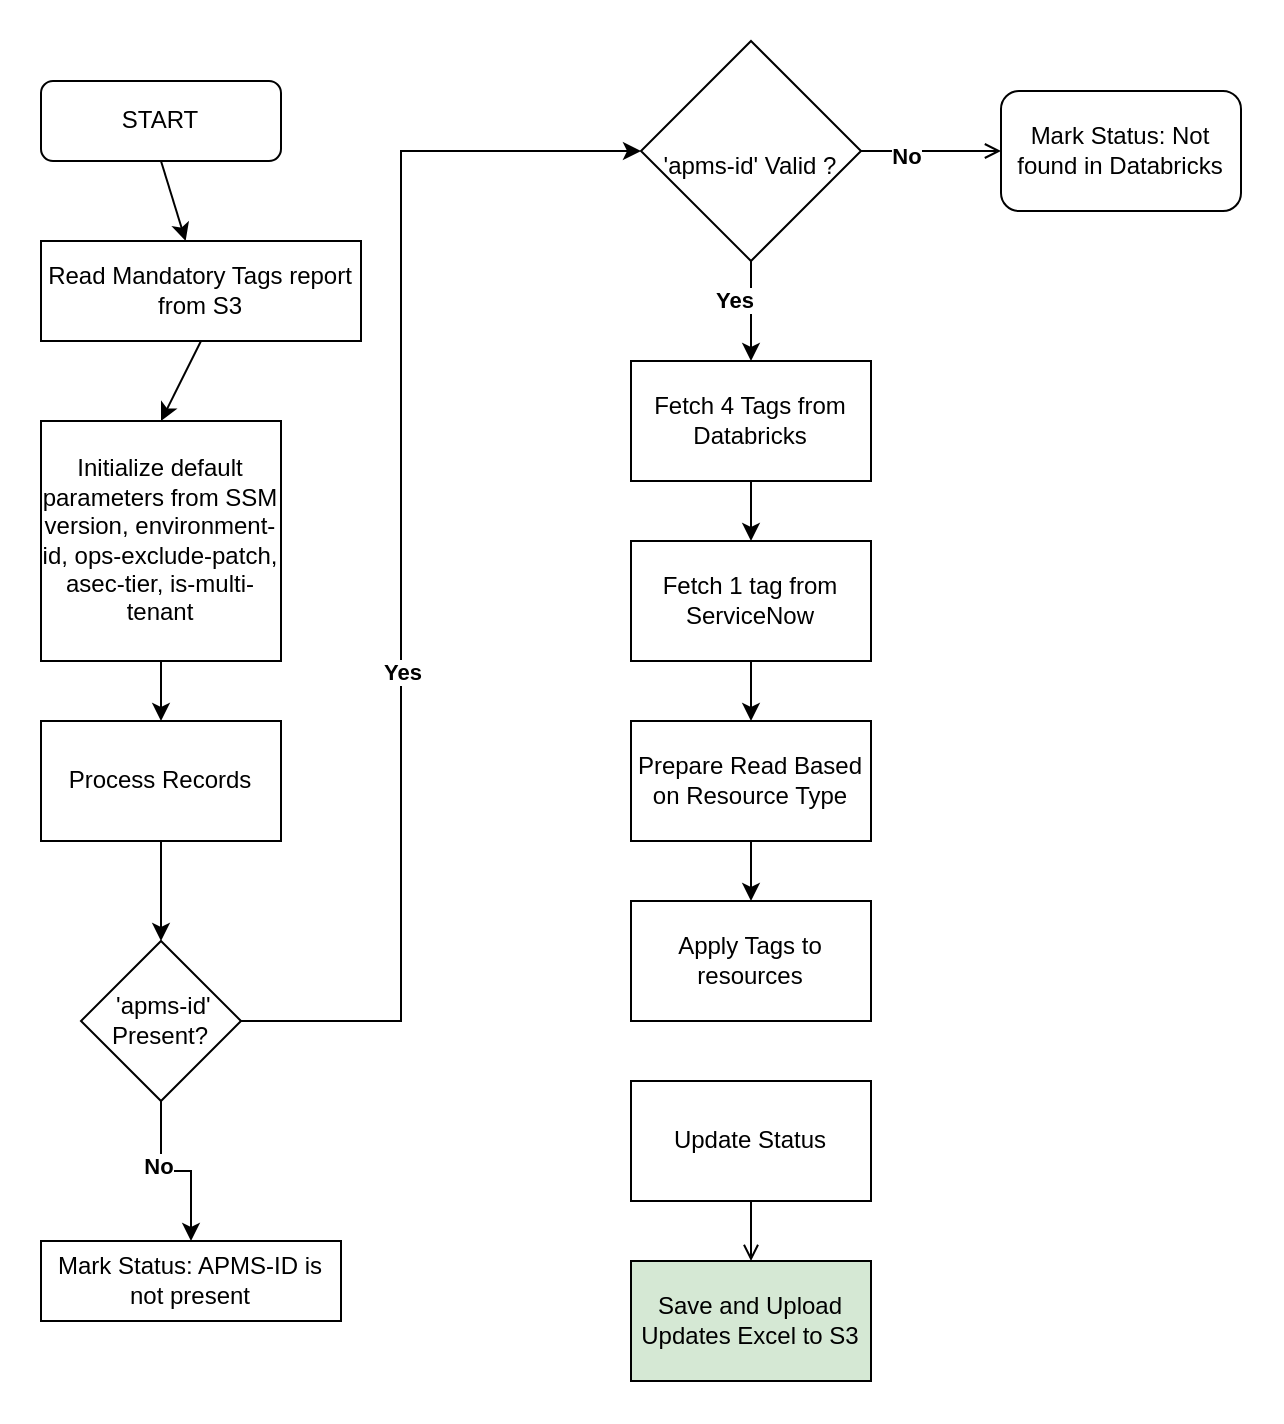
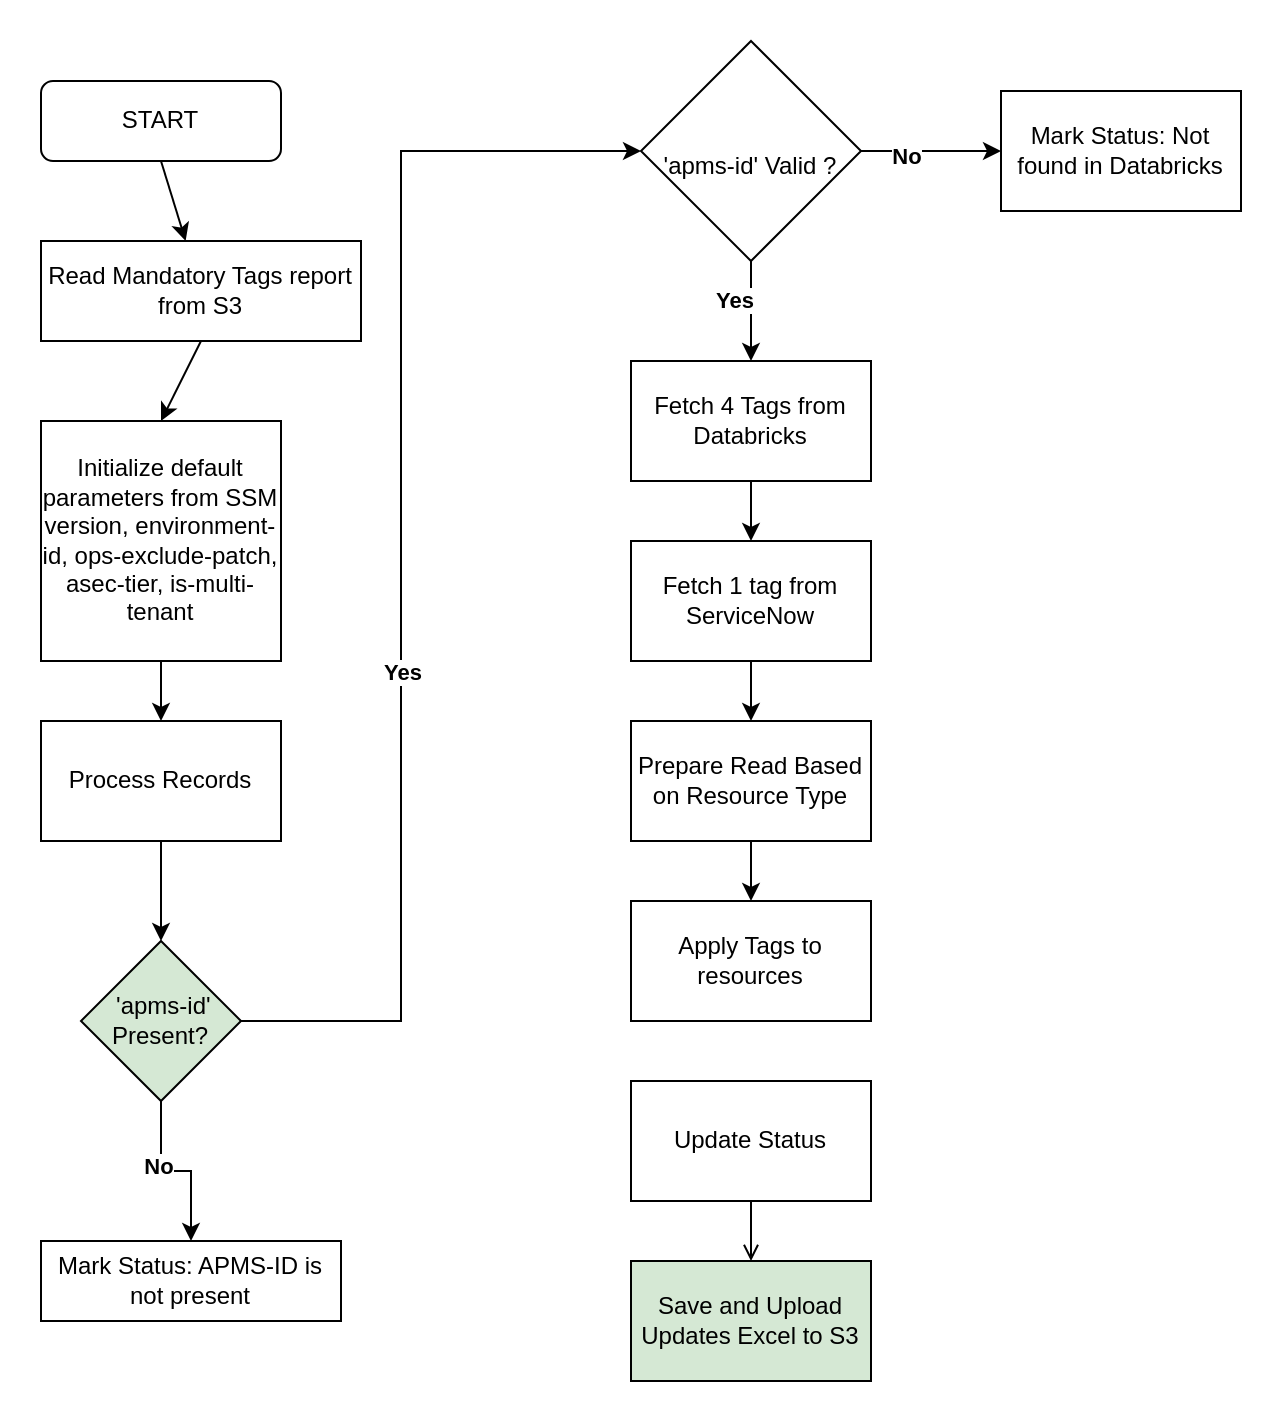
- <mxCell id="16" value="" style="edgeStyle=orthogonalEdgeStyle;rounded=0;orthogonalLoop=1;jettySize=auto;html=1;strokeWidth=1;endArrow=open;" parent="1" source="19" target="20" edge="1"><mxGeometry relative="1" as="geometry"><Array as="points"><mxPoint x="480" y="75" /><mxPoint x="480" y="75" /></Array></mxGeometry></mxCell>
+ <mxCell id="16" value="" style="edgeStyle=orthogonalEdgeStyle;rounded=0;orthogonalLoop=1;jettySize=auto;html=1;strokeWidth=1;" parent="1" source="19" target="20" edge="1"><mxGeometry relative="1" as="geometry"><Array as="points"><mxPoint x="480" y="75" /><mxPoint x="480" y="75" /></Array></mxGeometry></mxCell>
- <mxCell id="20" value="Mark Status: Not found in Databricks" style="whiteSpace=wrap;html=1;rounded=1;" parent="1" vertex="1"><mxGeometry x="500" y="45" width="120" height="60" as="geometry" /></mxCell>
+ <mxCell id="20" value="Mark Status: Not found in Databricks" style="rounded=0;whiteSpace=wrap;html=1;" parent="1" vertex="1"><mxGeometry x="500" y="45" width="120" height="60" as="geometry" /></mxCell>
- <mxCell id="11" value="&amp;nbsp;'apms-id'&lt;br&gt;Present?" style="rhombus;whiteSpace=wrap;html=1;" parent="1" vertex="1"><mxGeometry x="40" y="470" width="80" height="80" as="geometry" /></mxCell>
+ <mxCell id="11" value="&amp;nbsp;'apms-id'&lt;br&gt;Present?" style="rhombus;whiteSpace=wrap;html=1;fillColor=#d5e8d4;" parent="1" vertex="1"><mxGeometry x="40" y="470" width="80" height="80" as="geometry" /></mxCell>
